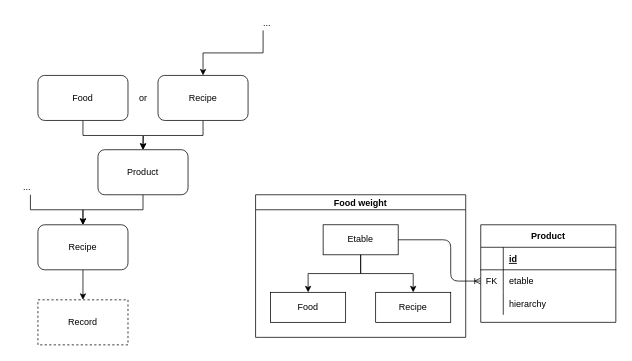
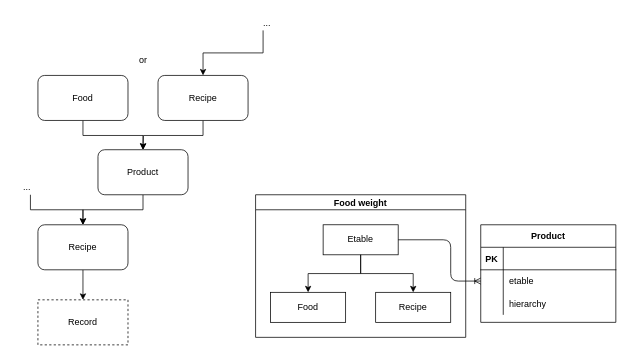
- <mxCell id="13" value="or" style="text;html=1;align=center;verticalAlign=middle;resizable=0;points=[];autosize=1;strokeColor=none;" vertex="1" parent="1"><mxGeometry x="175" y="120" width="30" height="20" as="geometry" /></mxCell>
+ <mxCell id="13" value="or" style="text;html=1;align=center;verticalAlign=middle;resizable=0;points=[];autosize=1;strokeColor=none;" vertex="1" parent="1"><mxGeometry x="175" y="70" width="30" height="20" as="geometry" /></mxCell>
+ <mxCell id="24" value="PK" style="shape=partialRectangle;connectable=0;fillColor=none;top=0;left=0;bottom=0;right=0;fontStyle=1;overflow=hidden;" vertex="1" parent="23"><mxGeometry width="30" height="30" as="geometry" /></mxCell>
- <mxCell id="25" value="id" style="shape=partialRectangle;connectable=0;fillColor=none;top=0;left=0;bottom=0;right=0;align=left;spacingLeft=6;fontStyle=5;overflow=hidden;" vertex="1" parent="23"><mxGeometry x="30" width="150" height="30" as="geometry" /></mxCell>
- <mxCell id="27" value="FK" style="shape=partialRectangle;connectable=0;fillColor=none;top=0;left=0;bottom=0;right=0;editable=1;overflow=hidden;" vertex="1" parent="26"><mxGeometry width="30" height="30" as="geometry" /></mxCell>
